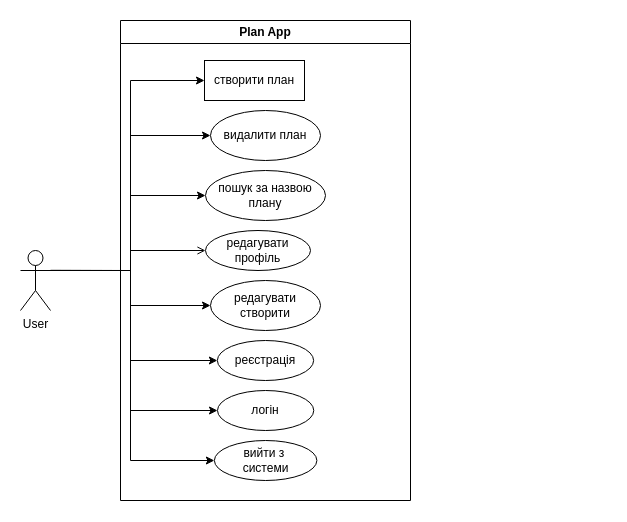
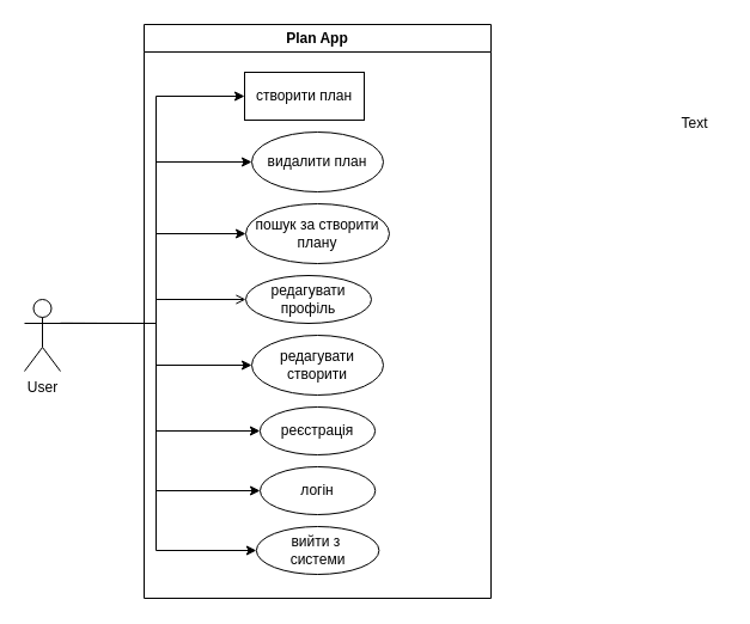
+ <mxCell id="20" value="Text" style="text;html=1;align=center;verticalAlign=middle;resizable=0;points=[];autosize=1;strokeColor=none;fillColor=none;" vertex="1" parent="1"><mxGeometry x="555" y="88" width="50" height="30" as="geometry" /></mxCell>
- <mxCell id="14" value="пошук за назвою плану" style="ellipse;whiteSpace=wrap;html=1;" vertex="1" parent="11"><mxGeometry x="85" y="150" width="120" height="50" as="geometry" /></mxCell>
+ <mxCell id="14" value="пошук за створити плану" style="ellipse;whiteSpace=wrap;html=1;" vertex="1" parent="11"><mxGeometry x="85" y="150" width="120" height="50" as="geometry" /></mxCell>
